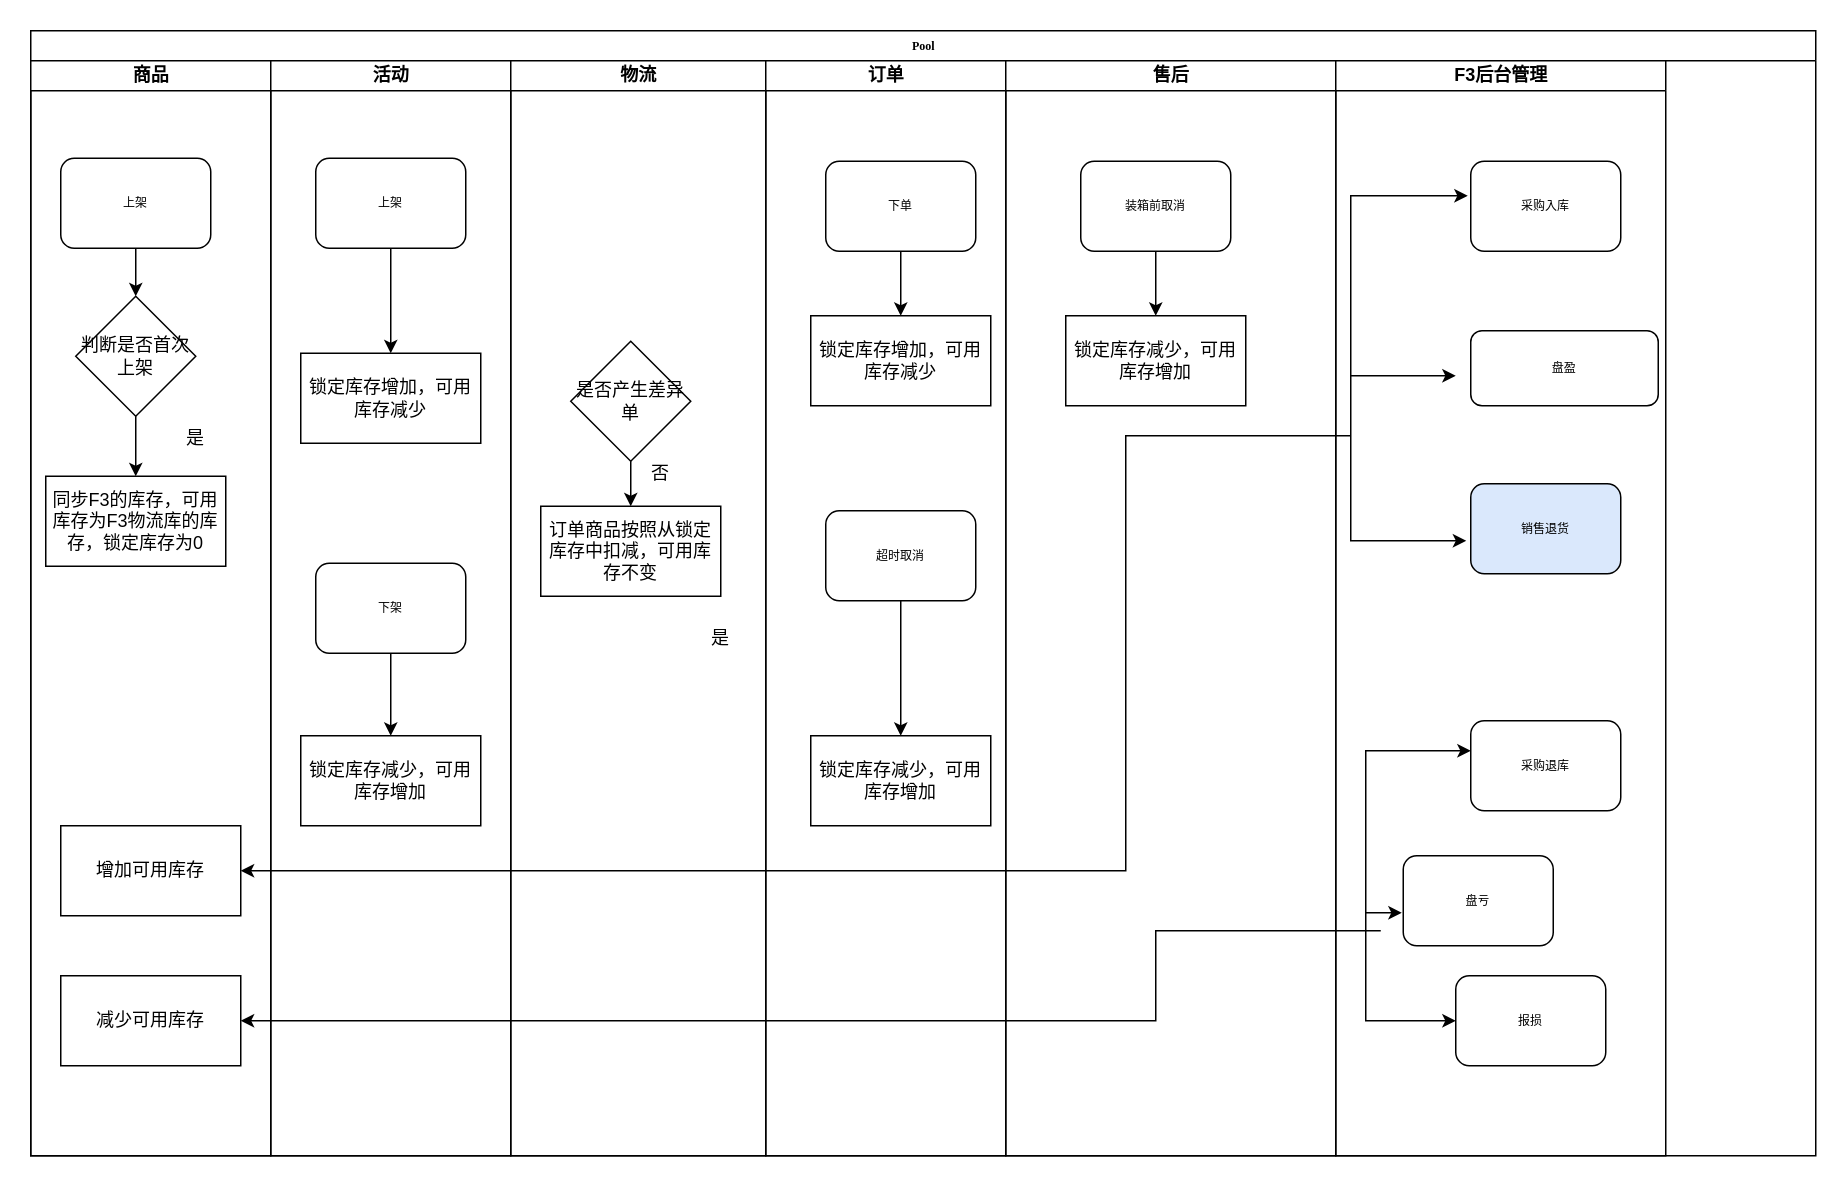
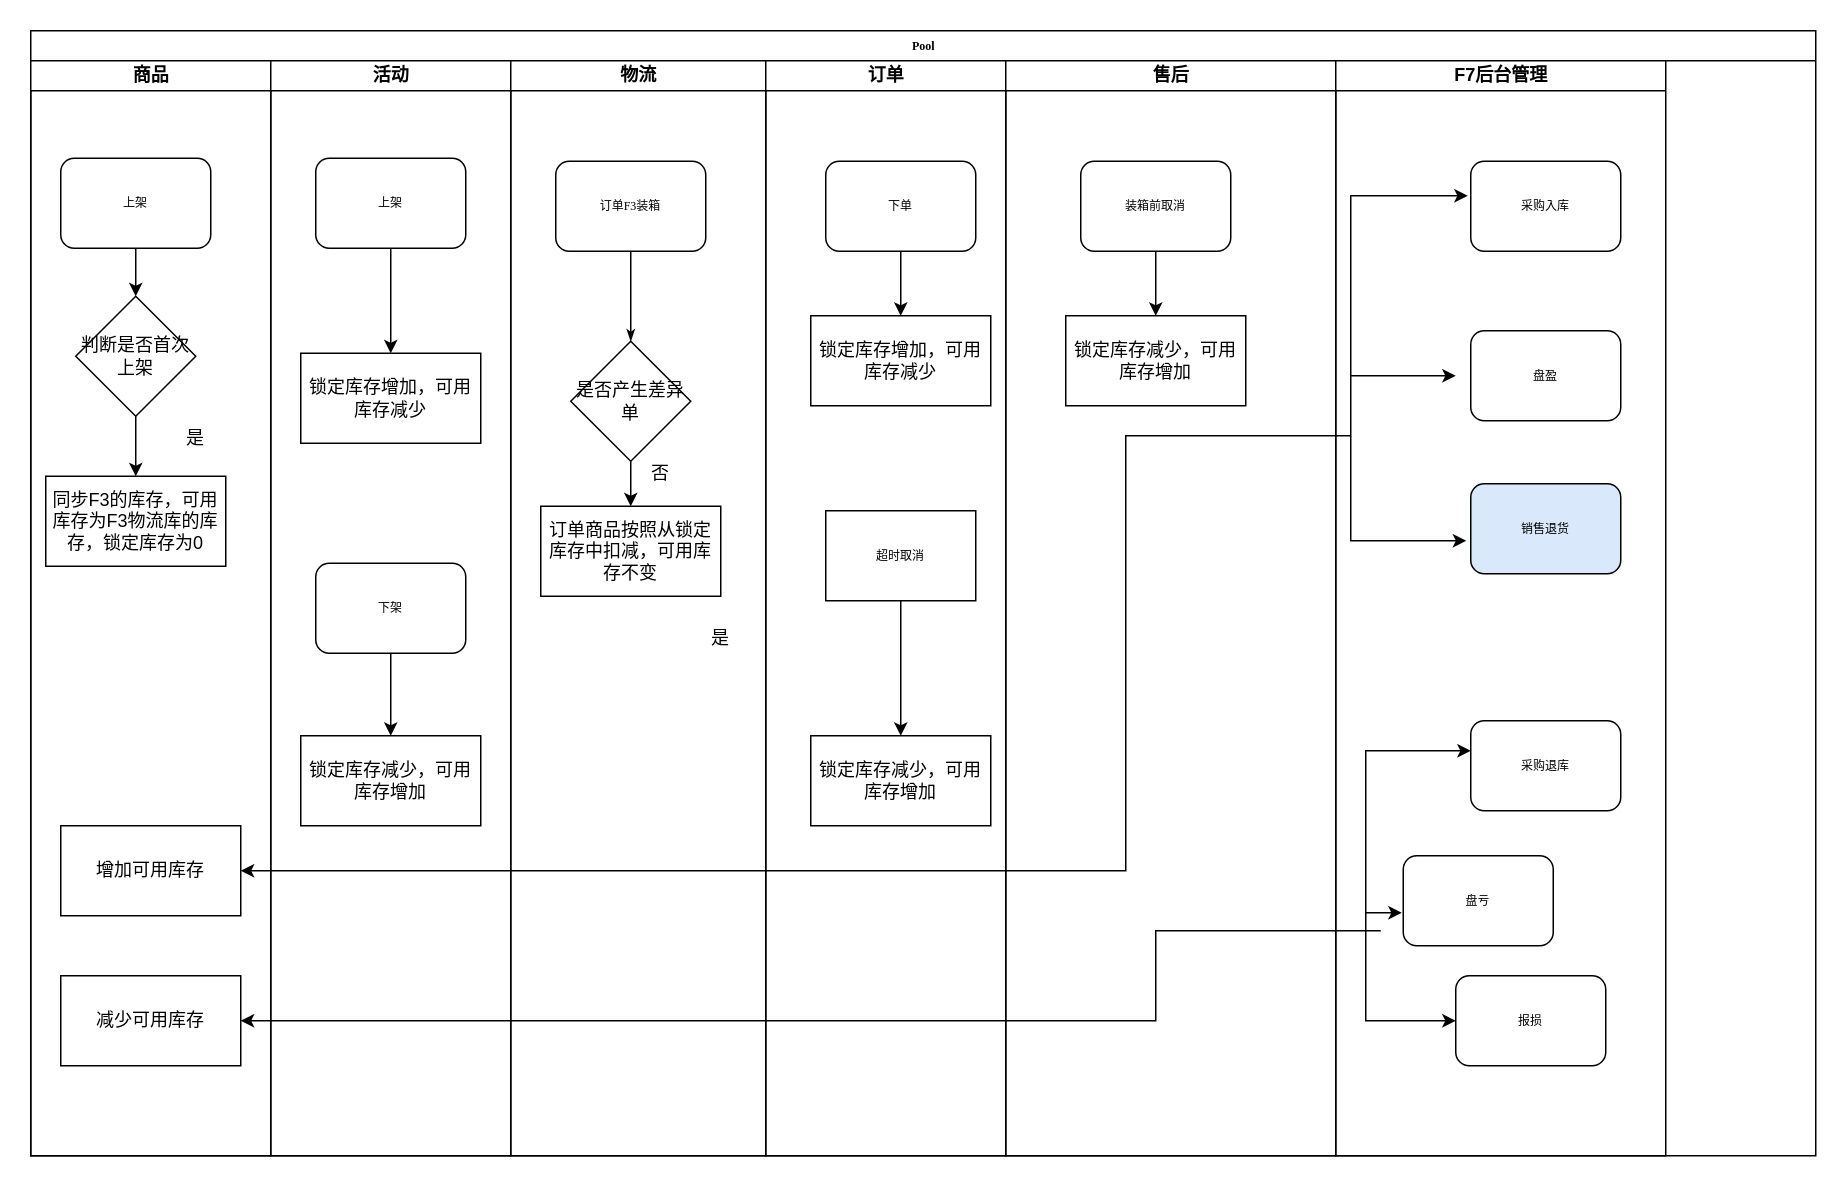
- <mxCell id="40" value="F3后台管理" style="swimlane;html=1;startSize=20;" vertex="1" parent="2"><mxGeometry x="870" y="20" width="220" height="730" as="geometry" /></mxCell>
+ <mxCell id="40" value="F7后台管理" style="swimlane;html=1;startSize=20;" vertex="1" parent="2"><mxGeometry x="870" y="20" width="220" height="730" as="geometry" /></mxCell>
+ <mxCell id="21" value="订单F3装箱" style="rounded=1;whiteSpace=wrap;html=1;shadow=0;labelBackgroundColor=none;strokeWidth=1;fontFamily=Verdana;fontSize=8;align=center;" parent="20" vertex="1"><mxGeometry x="30" y="67" width="100" height="60" as="geometry" /></mxCell>
+ <mxCell id="22" style="edgeStyle=orthogonalEdgeStyle;rounded=1;html=1;labelBackgroundColor=none;startArrow=none;startFill=0;startSize=5;endArrow=classicThin;endFill=1;endSize=5;jettySize=auto;orthogonalLoop=1;strokeWidth=1;fontFamily=Verdana;fontSize=8;entryX=0.5;entryY=0;entryDx=0;entryDy=0;" parent="20" source="21" target="24" edge="1"><mxGeometry relative="1" as="geometry"><mxPoint x="80" y="240" as="targetPoint" /></mxGeometry></mxCell>
- <mxCell id="42" value="盘盈" style="rounded=1;whiteSpace=wrap;html=1;shadow=0;labelBackgroundColor=none;strokeWidth=1;fontFamily=Verdana;fontSize=8;align=center;" vertex="1" parent="40"><mxGeometry x="90" y="180" width="125" height="50" as="geometry" /></mxCell>
+ <mxCell id="42" value="盘盈" style="rounded=1;whiteSpace=wrap;html=1;shadow=0;labelBackgroundColor=none;strokeWidth=1;fontFamily=Verdana;fontSize=8;align=center;" vertex="1" parent="40"><mxGeometry x="90" y="180" width="100" height="60" as="geometry" /></mxCell>
- <mxCell id="32" value="超时取消" style="rounded=1;whiteSpace=wrap;html=1;shadow=0;labelBackgroundColor=none;strokeWidth=1;fontFamily=Verdana;fontSize=8;align=center;" vertex="1" parent="28"><mxGeometry x="40" y="300" width="100" height="60" as="geometry" /></mxCell>
+ <mxCell id="32" value="超时取消" style="whiteSpace=wrap;html=1;shadow=0;labelBackgroundColor=none;strokeWidth=1;fontFamily=Verdana;fontSize=8;align=center;rounded=0;" vertex="1" parent="28"><mxGeometry x="40" y="300" width="100" height="60" as="geometry" /></mxCell>
